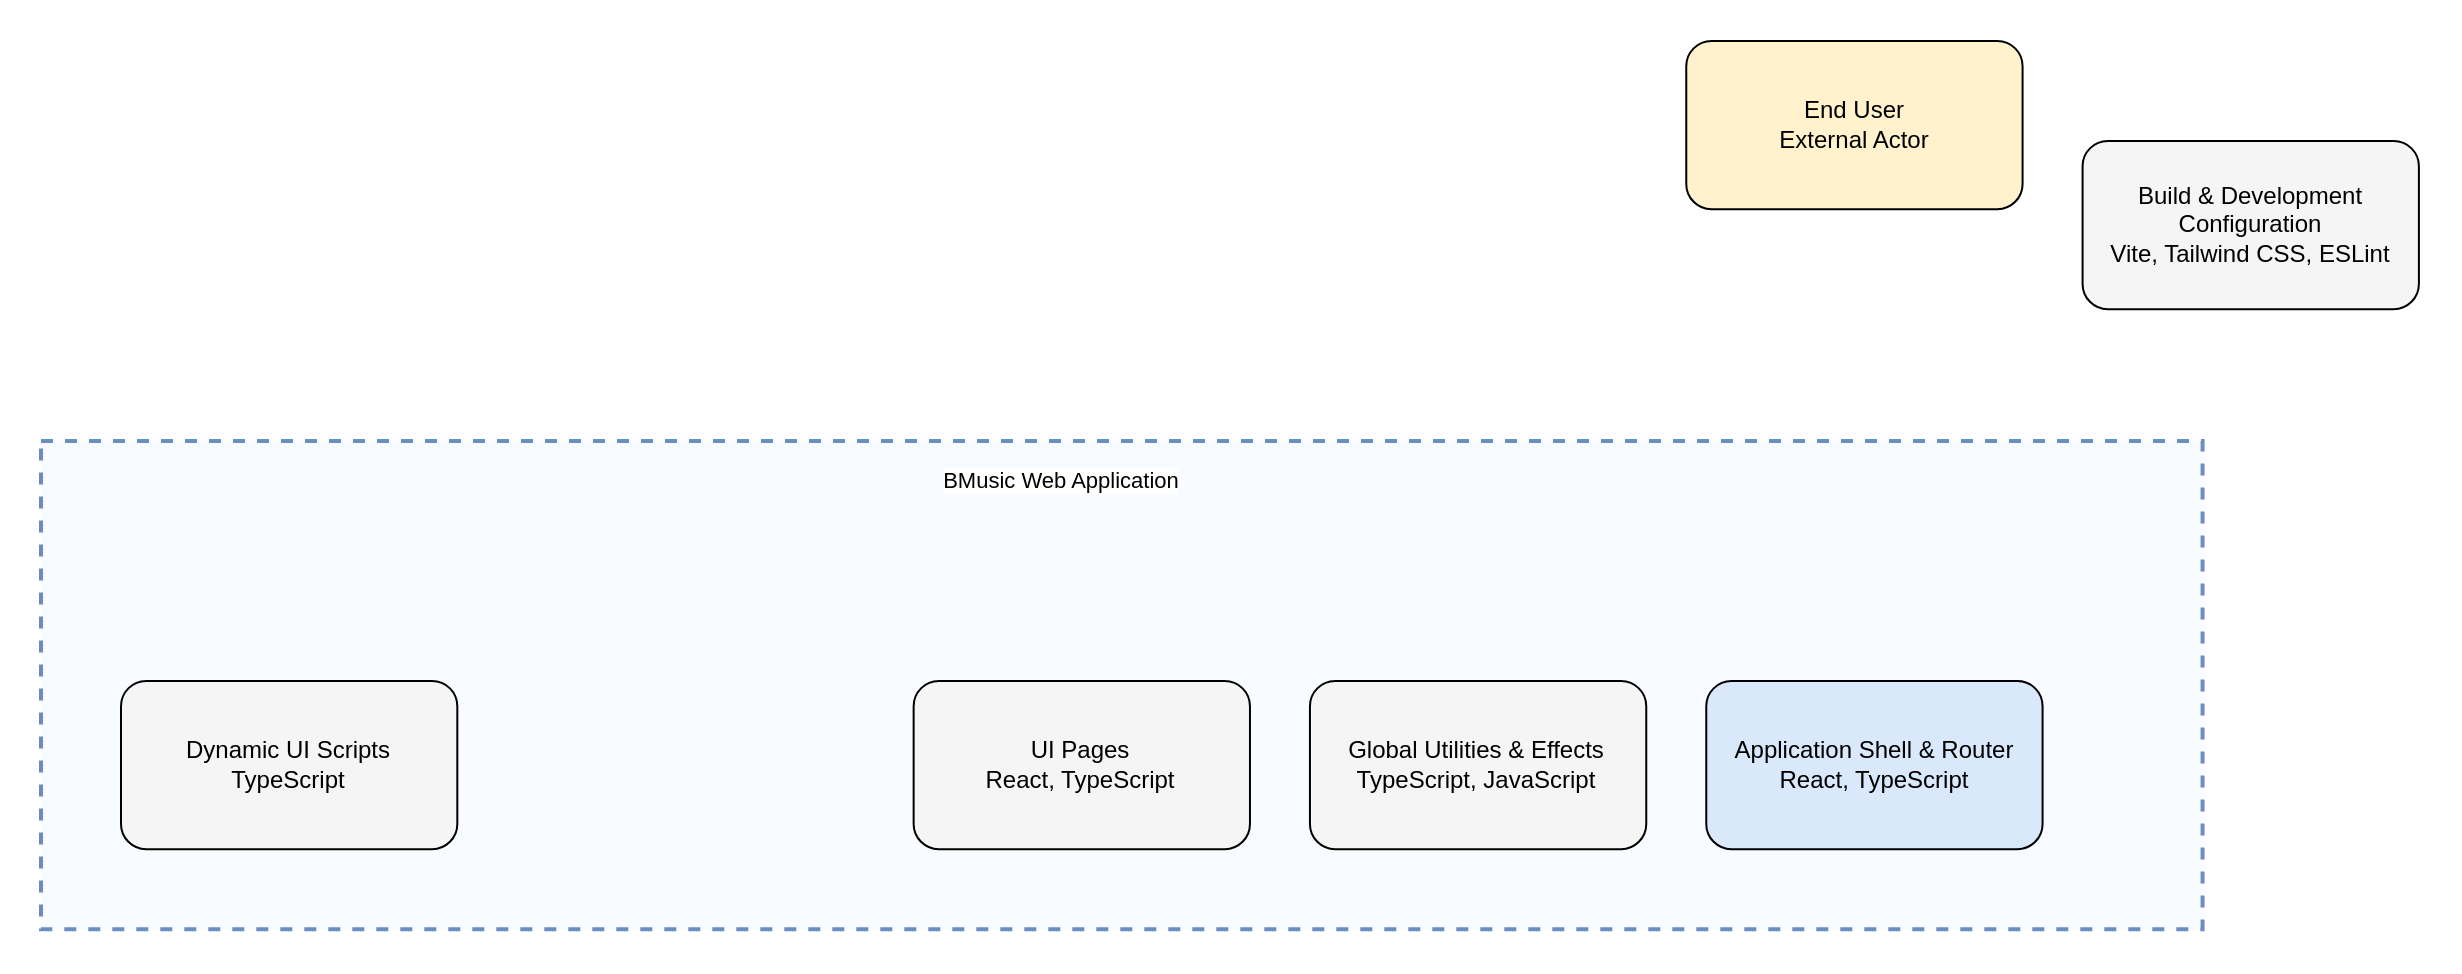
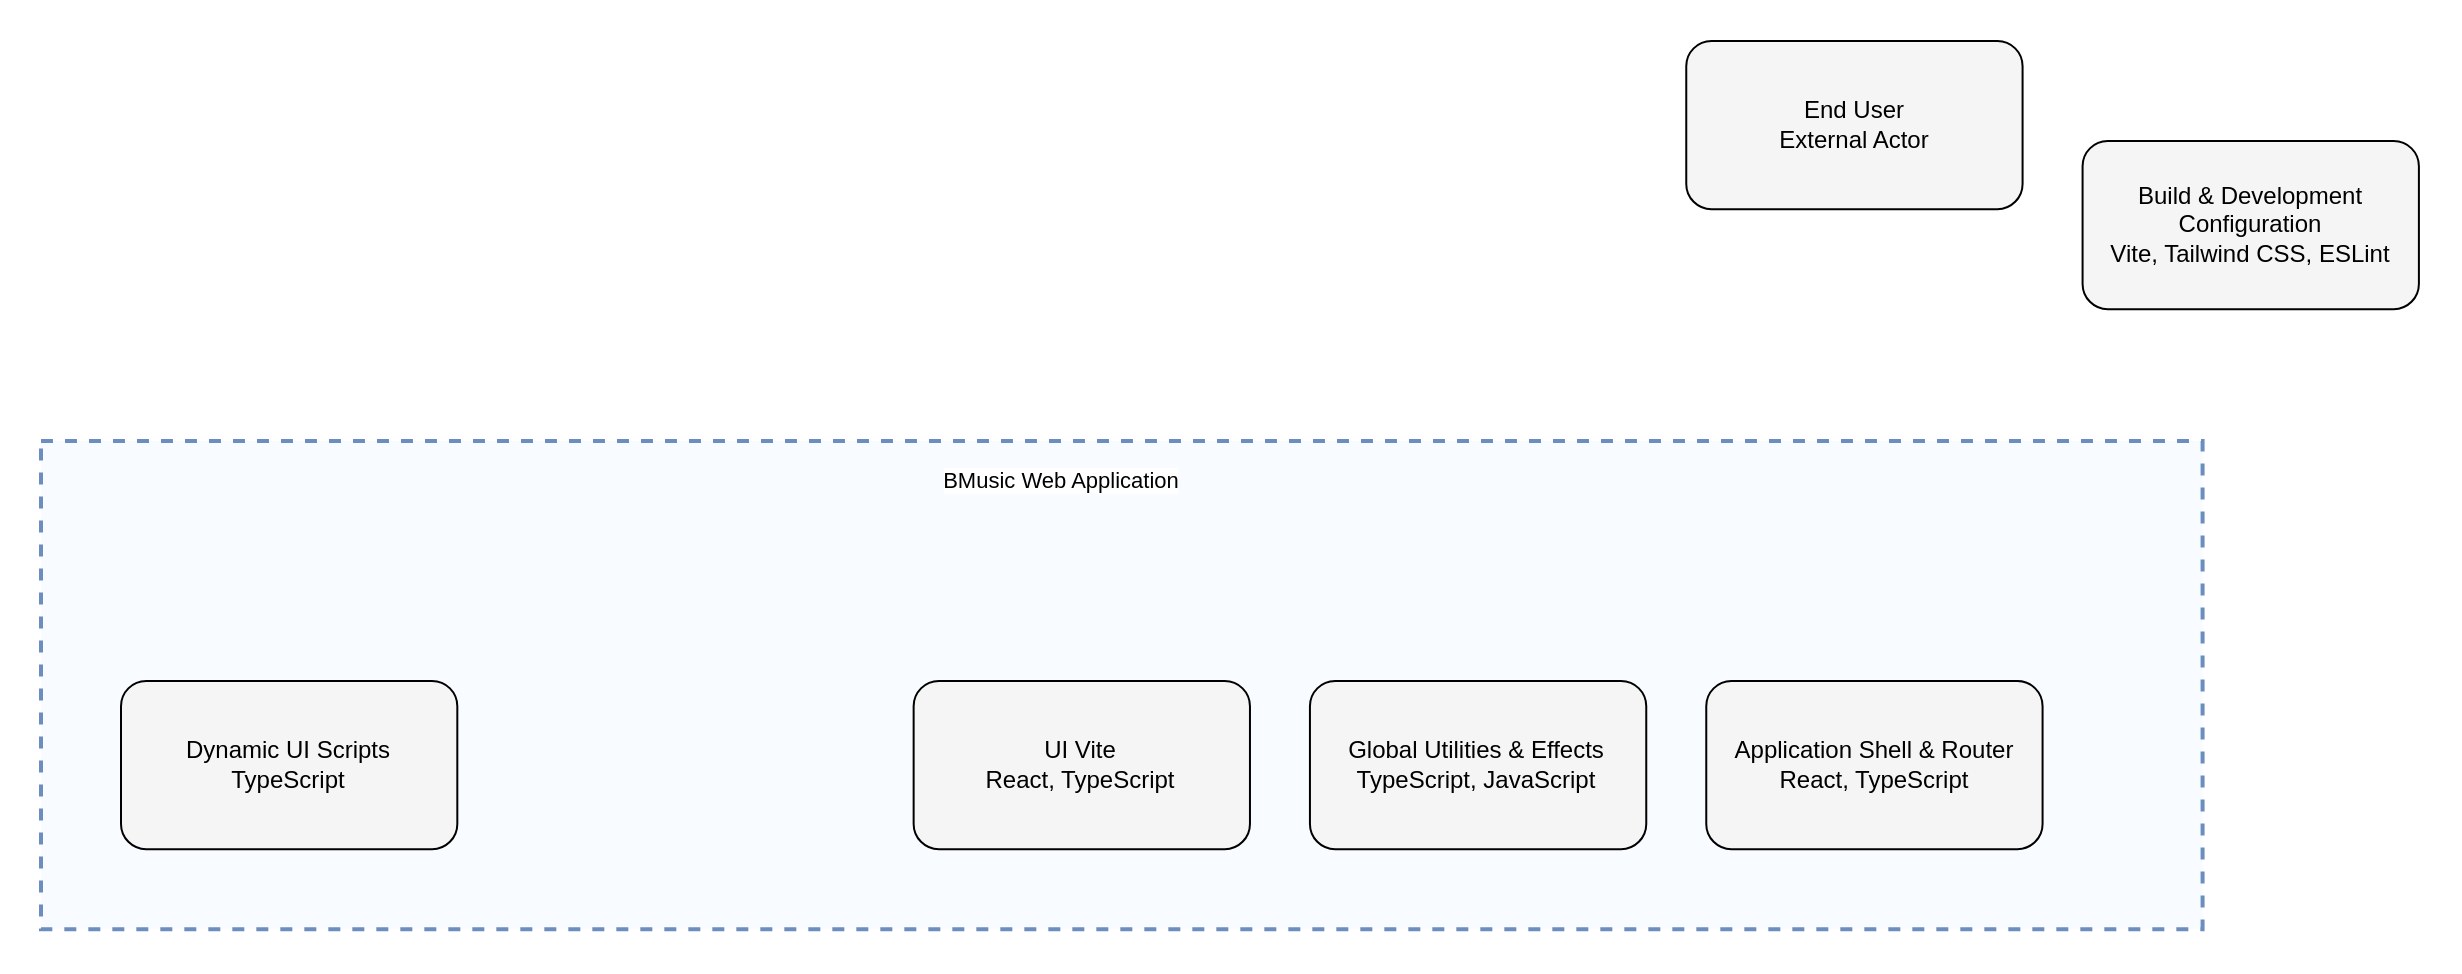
- <mxCell id="4" value="End User&lt;br&gt;External Actor" style="rounded=1;whiteSpace=wrap;html=1;fillColor=#fff2cc;" vertex="1" parent="1"><mxGeometry x="842.631" y="20" width="168.158" height="84.079" as="geometry" /></mxCell>
+ <mxCell id="4" value="End User&lt;br&gt;External Actor" style="rounded=1;whiteSpace=wrap;html=1;fillColor=#f5f5f5" vertex="1" parent="1"><mxGeometry x="842.631" y="20" width="168.158" height="84.079" as="geometry" /></mxCell>
- <mxCell id="7" value="UI Pages&lt;br&gt;React, TypeScript" style="rounded=1;whiteSpace=wrap;html=1;fillColor=#f5f5f5" vertex="1" parent="2"><mxGeometry x="436.316" y="120" width="168.158" height="84.079" as="geometry" /></mxCell>
+ <mxCell id="7" value="UI Vite&lt;br&gt;React, TypeScript" style="rounded=1;whiteSpace=wrap;html=1;fillColor=#f5f5f5" vertex="1" parent="2"><mxGeometry x="436.316" y="120" width="168.158" height="84.079" as="geometry" /></mxCell>
- <mxCell id="6" value="Application Shell &amp;amp; Router&lt;br&gt;React, TypeScript" style="rounded=1;whiteSpace=wrap;html=1;fillColor=#dae8fc;" vertex="1" parent="2"><mxGeometry x="832.631" y="120" width="168.158" height="84.079" as="geometry" /></mxCell>
+ <mxCell id="6" value="Application Shell &amp;amp; Router&lt;br&gt;React, TypeScript" style="rounded=1;whiteSpace=wrap;html=1;fillColor=#f5f5f5" vertex="1" parent="2"><mxGeometry x="832.631" y="120" width="168.158" height="84.079" as="geometry" /></mxCell>
